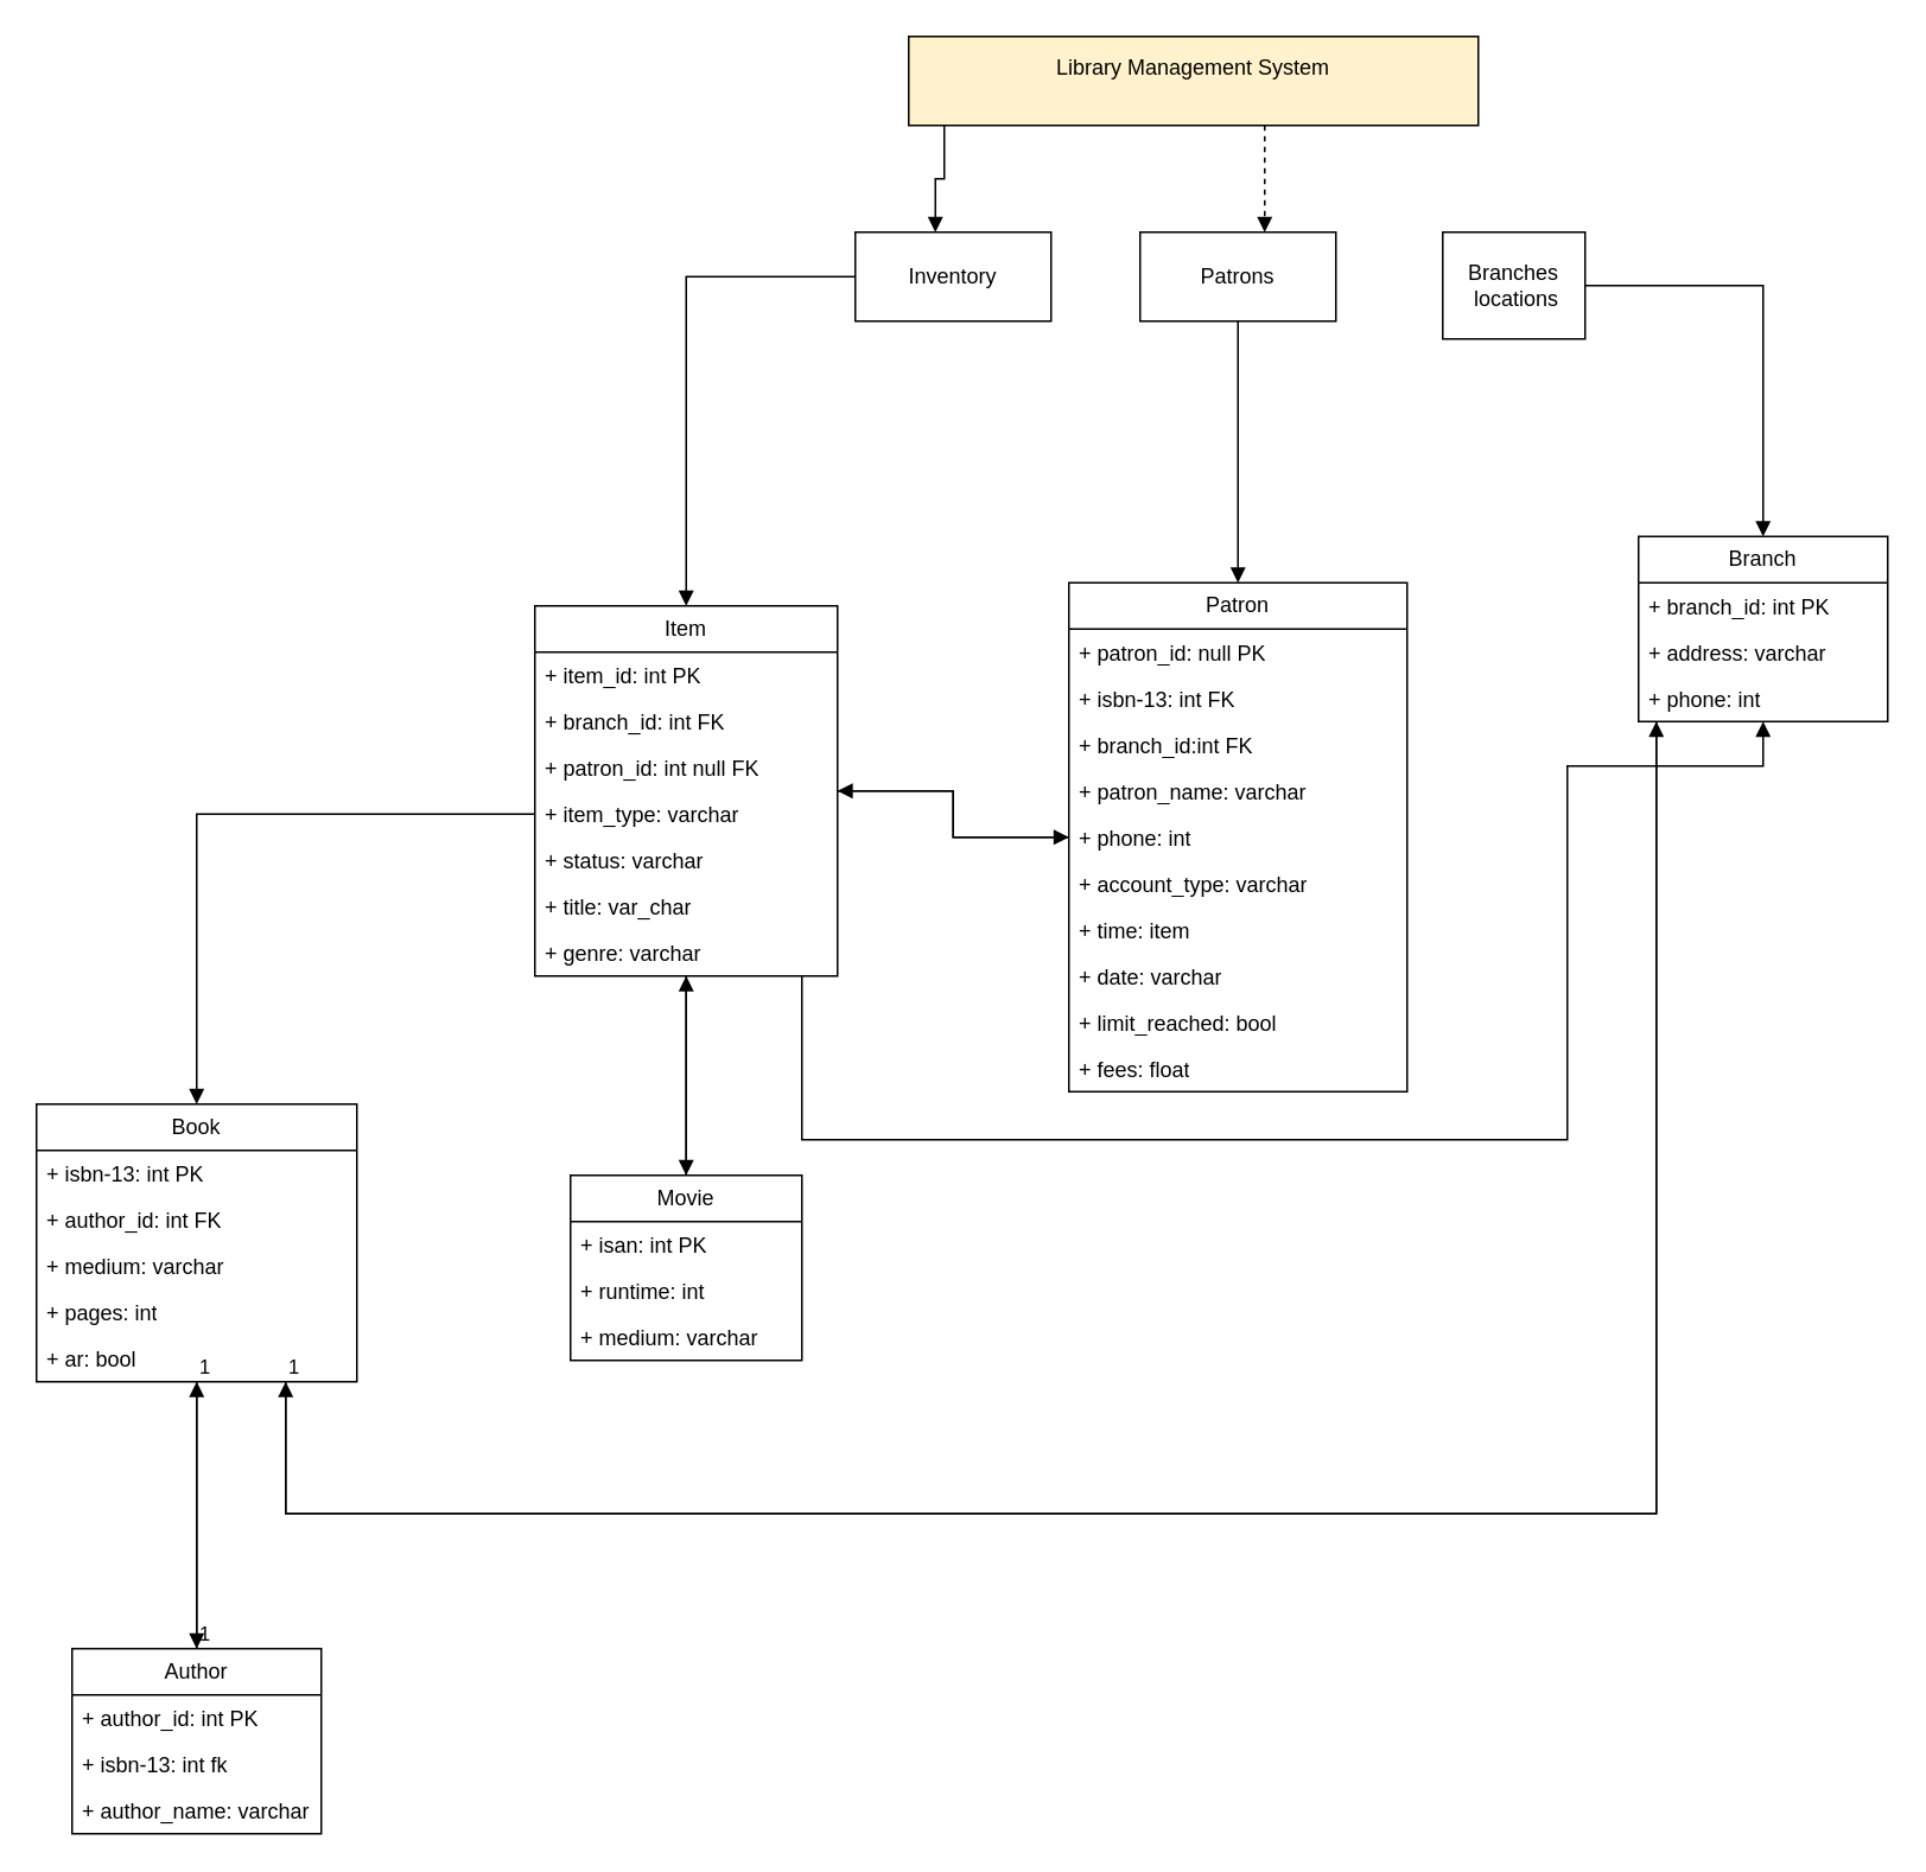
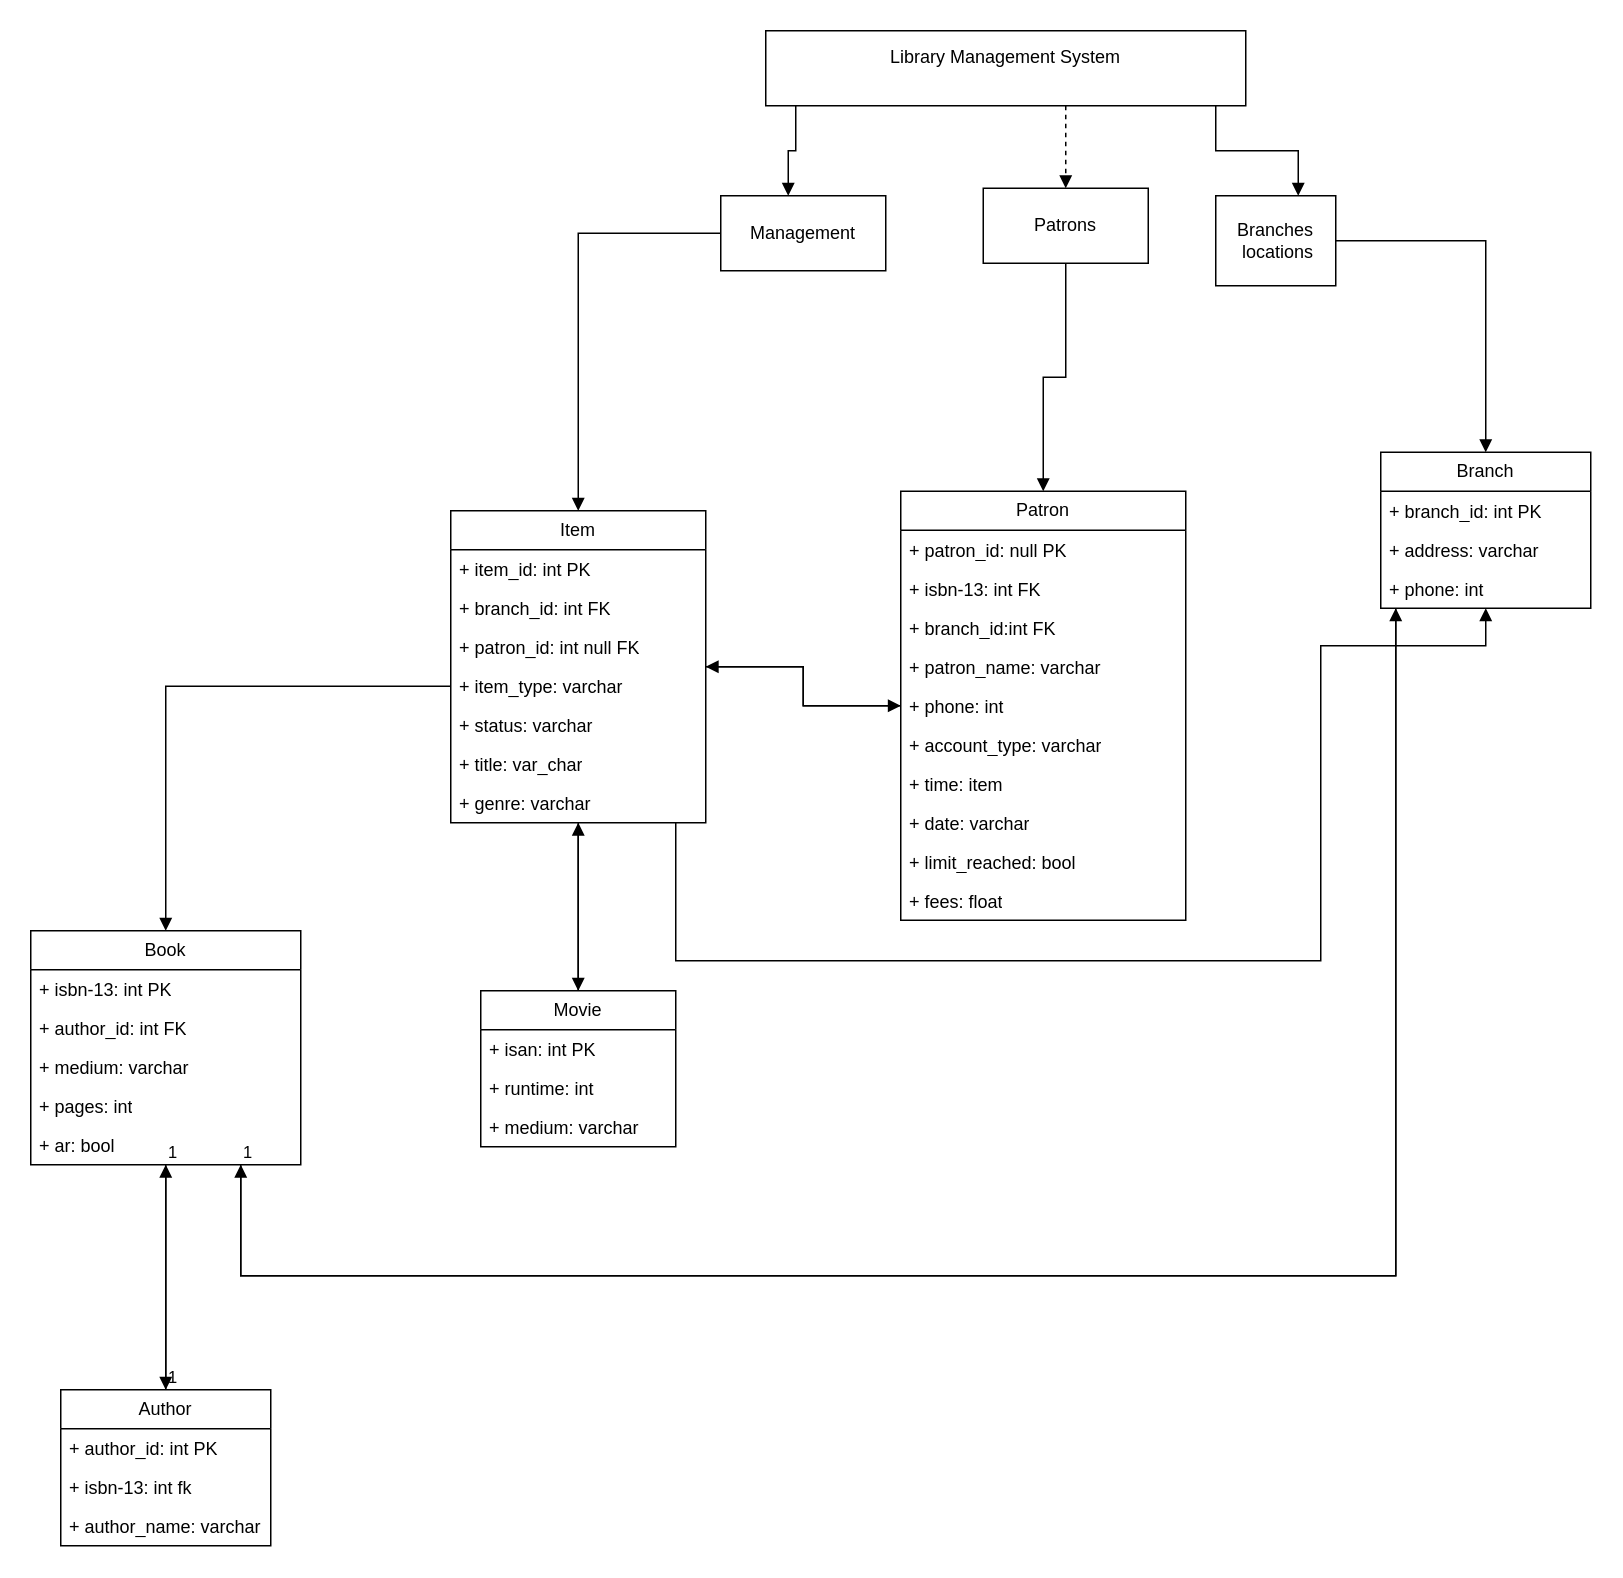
- <mxCell id="2" value="&lt;div&gt;Library Management System&lt;/div&gt;&lt;div&gt;&lt;br&gt;&lt;/div&gt;" style="html=1;whiteSpace=wrap;fillColor=#fff2cc;" parent="1" vertex="1"><mxGeometry x="510" y="20" width="320" height="50" as="geometry" /></mxCell>
+ <mxCell id="2" value="&lt;div&gt;Library Management System&lt;/div&gt;&lt;div&gt;&lt;br&gt;&lt;/div&gt;" style="html=1;whiteSpace=wrap;" parent="1" vertex="1"><mxGeometry x="510" y="20" width="320" height="50" as="geometry" /></mxCell>
+ <mxCell id="60" value="" style="endArrow=block;endFill=1;html=1;edgeStyle=orthogonalEdgeStyle;align=left;verticalAlign=top;rounded=0;" parent="1" source="2" target="5" edge="1"><mxGeometry x="-1" relative="1" as="geometry"><mxPoint x="870" y="30" as="sourcePoint" /><mxPoint x="1065" y="90" as="targetPoint" /><Array as="points"><mxPoint x="810" y="100" /><mxPoint x="865" y="100" /></Array></mxGeometry></mxCell>
- <mxCell id="3" value="&lt;div&gt;Inventory&lt;/div&gt;" style="html=1;whiteSpace=wrap;" parent="1" vertex="1"><mxGeometry x="480" y="130" width="110" height="50" as="geometry" /></mxCell>
+ <mxCell id="3" value="&lt;div&gt;Management&lt;/div&gt;" style="html=1;whiteSpace=wrap;" parent="1" vertex="1"><mxGeometry x="480" y="130" width="110" height="50" as="geometry" /></mxCell>
- <mxCell id="4" value="&lt;div&gt;Patrons&lt;/div&gt;" style="html=1;whiteSpace=wrap;" parent="1" vertex="1"><mxGeometry x="640" y="130" width="110" height="50" as="geometry" /></mxCell>
+ <mxCell id="4" value="&lt;div&gt;Patrons&lt;/div&gt;" style="html=1;whiteSpace=wrap;" parent="1" vertex="1"><mxGeometry x="655" y="125" width="110" height="50" as="geometry" /></mxCell>
